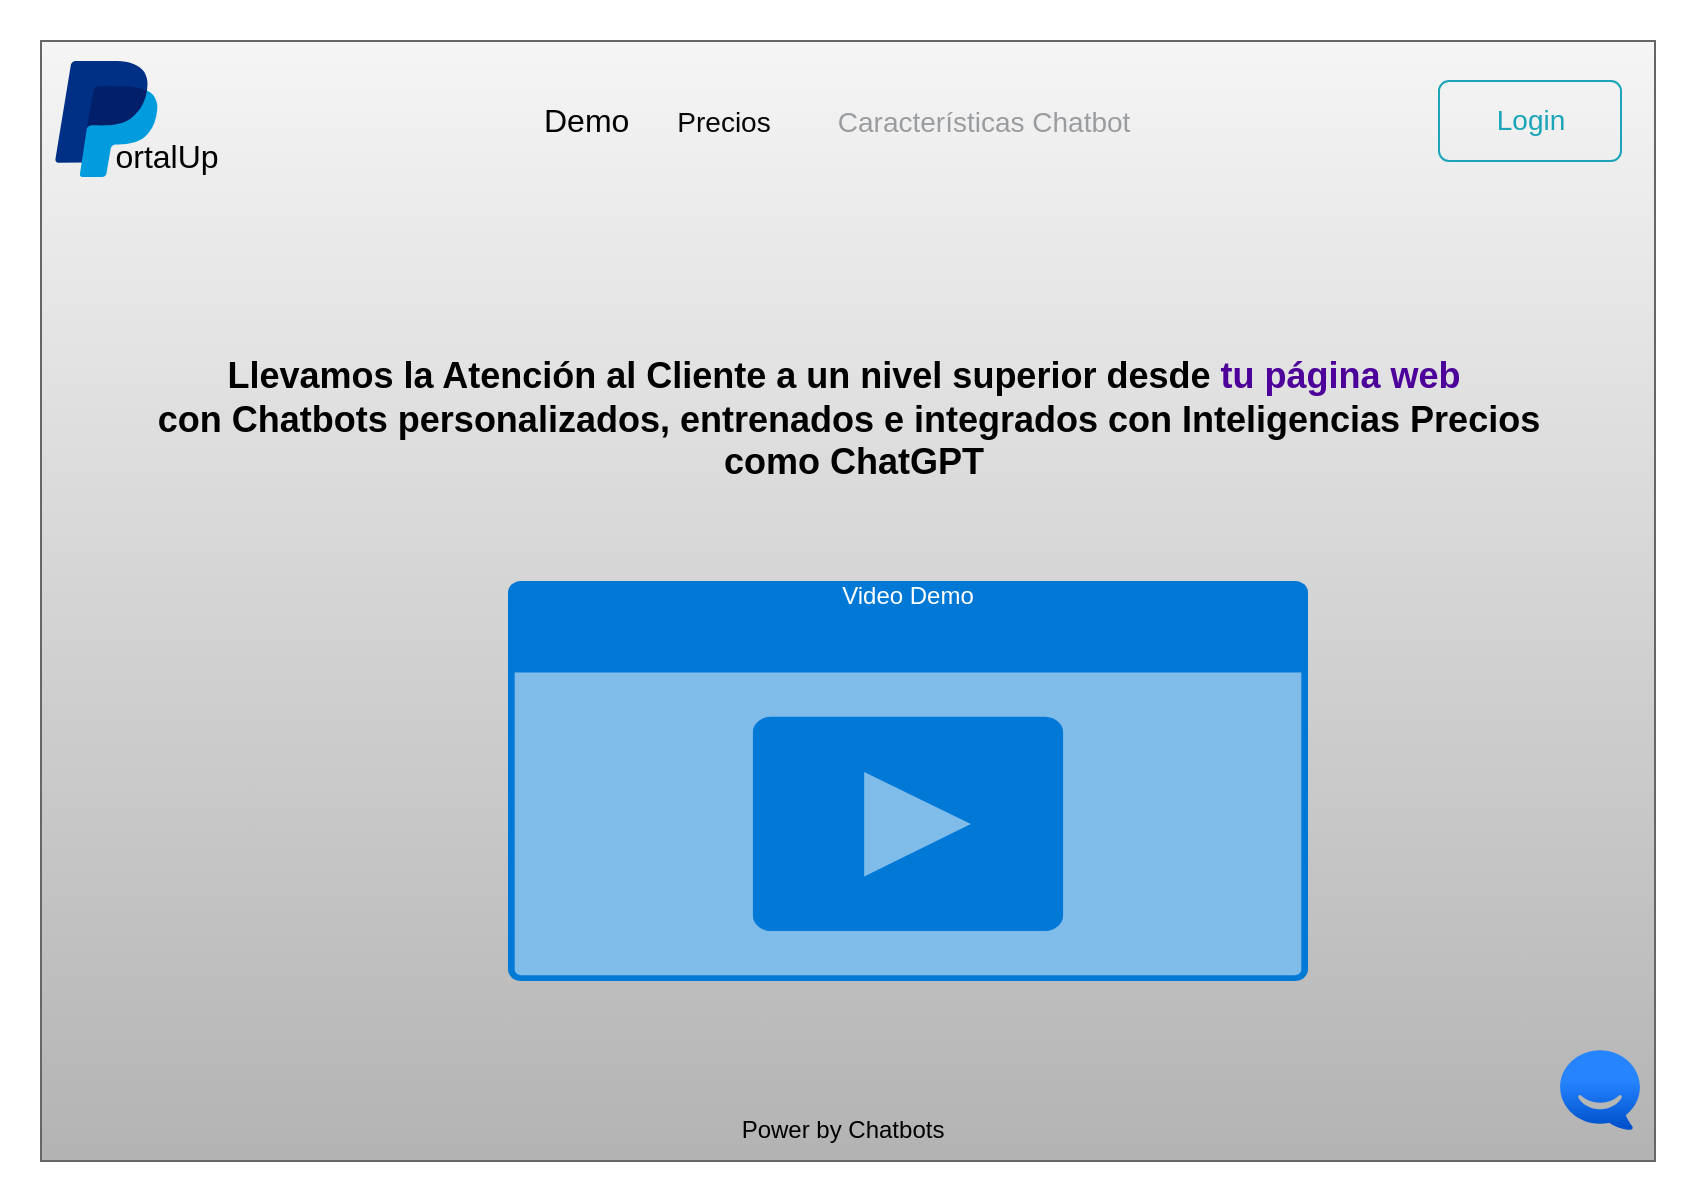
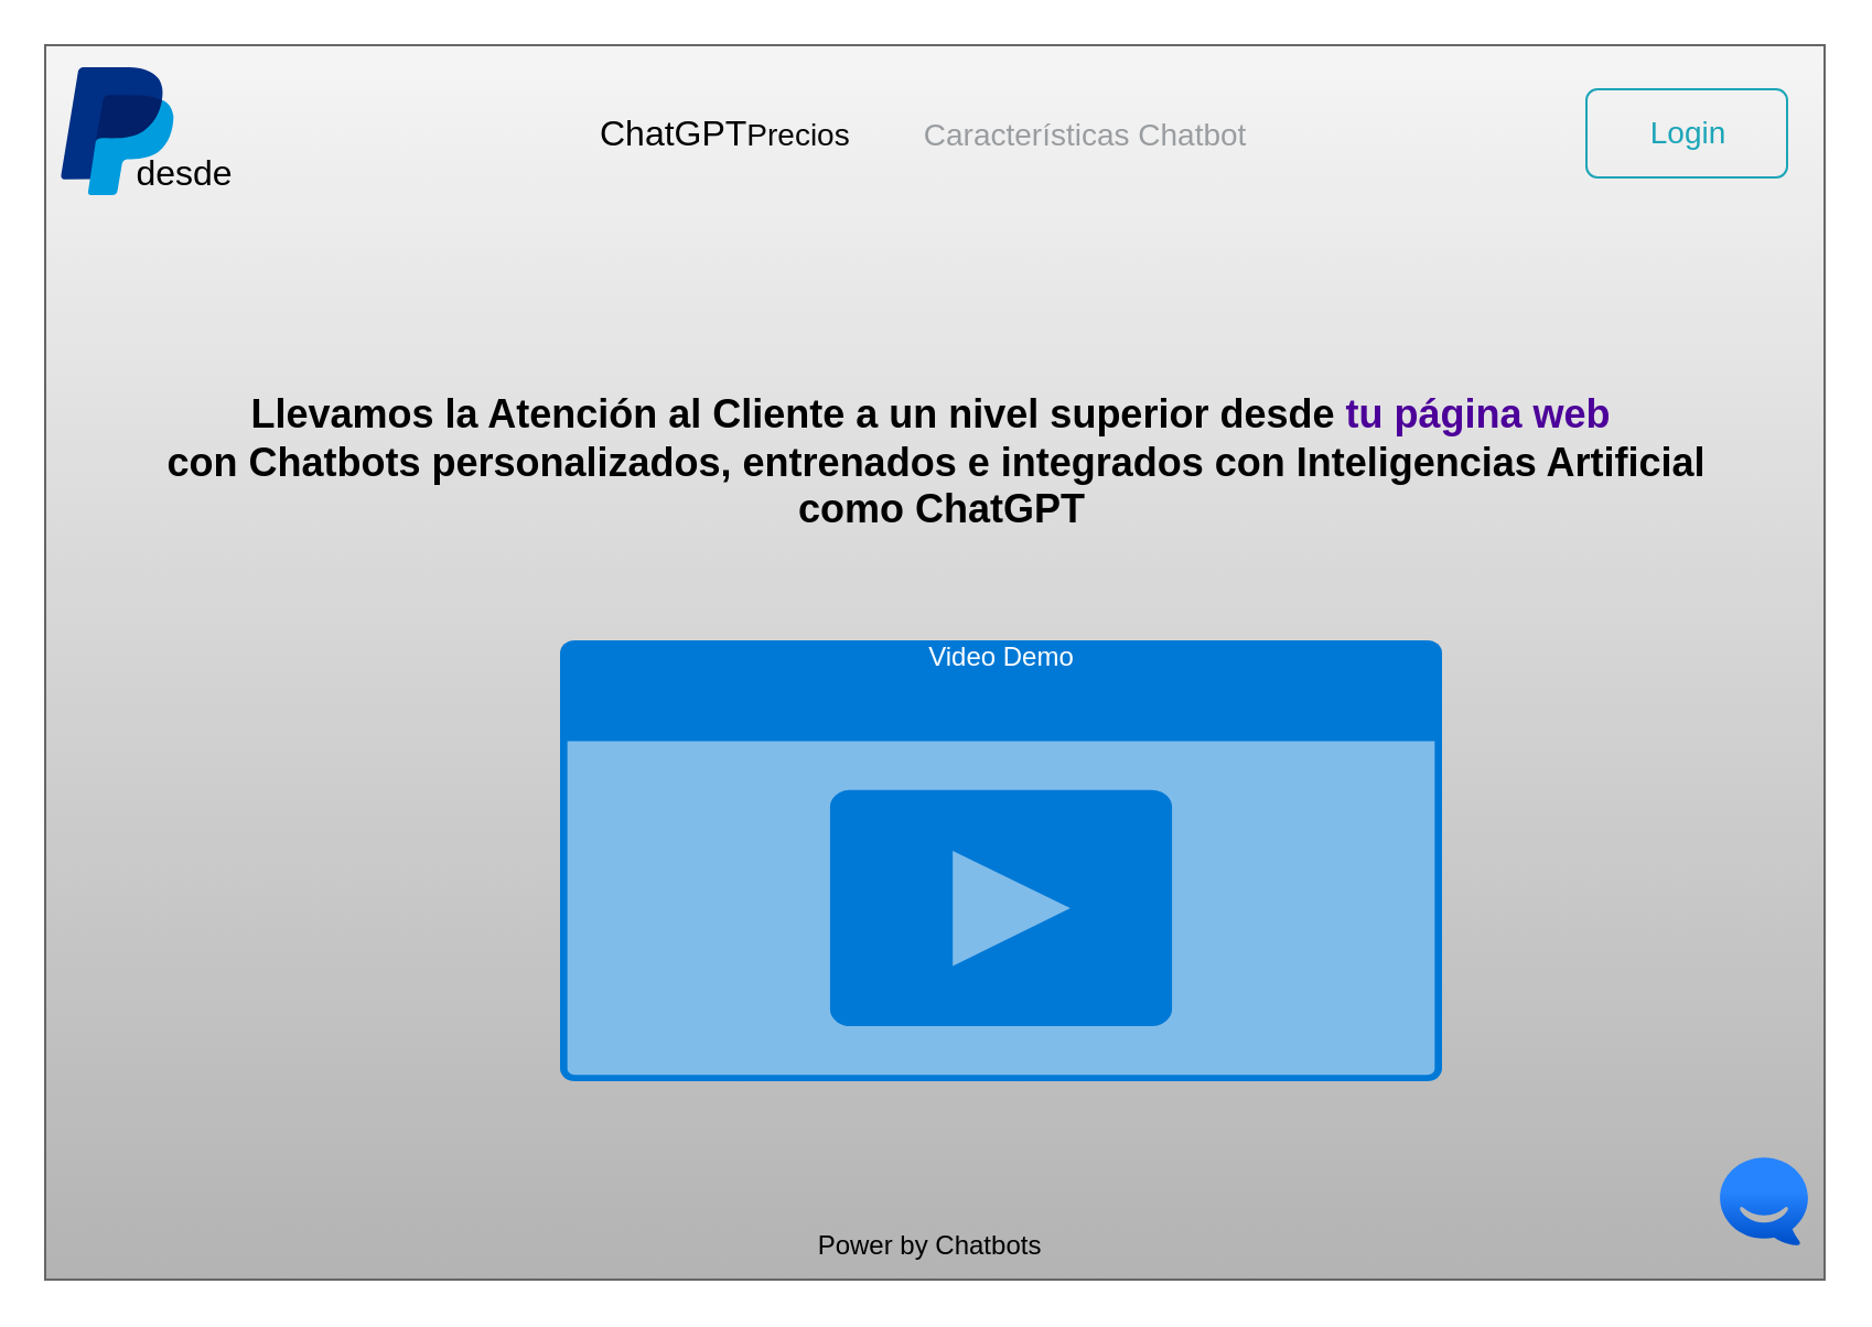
- <mxCell id="3" value="Demo" style="html=1;shadow=0;dashed=0;fontSize=16;align=left;spacing=15;fillColor=none;strokeColor=none;" parent="1" vertex="1"><mxGeometry x="257" y="30" width="563" height="60" as="geometry" /></mxCell>
+ <mxCell id="3" value="ChatGPT" style="html=1;shadow=0;dashed=0;fontSize=16;align=left;spacing=15;fillColor=none;strokeColor=none;" parent="1" vertex="1"><mxGeometry x="257" y="30" width="563" height="60" as="geometry" /></mxCell>
- <mxCell id="9" value="ortalUp" style="text;html=1;align=center;verticalAlign=middle;resizable=0;points=[];autosize=1;strokeColor=none;fillColor=none;fontSize=16;" parent="1" vertex="1"><mxGeometry x="43" y="63" width="80" height="30" as="geometry" /></mxCell>
+ <mxCell id="9" value="desde" style="text;html=1;align=center;verticalAlign=middle;resizable=0;points=[];autosize=1;strokeColor=none;fillColor=none;fontSize=16;" parent="1" vertex="1"><mxGeometry x="43" y="63" width="80" height="30" as="geometry" /></mxCell>
- <mxCell id="10" value="Llevamos la Atención al Cliente a un nivel superior desde&amp;nbsp;&lt;font style=&quot;border-color: var(--border-color);&quot; color=&quot;#4c0099&quot;&gt;tu página web&amp;nbsp;&lt;br&gt;&lt;/font&gt;con Chatbots personalizados, entrenados e integrados con Inteligencias Precios&lt;br&gt;&amp;nbsp;como ChatGPT" style="text;html=1;align=center;verticalAlign=middle;resizable=0;points=[];autosize=1;strokeColor=none;fillColor=none;fontFamily=Helvetica;fontStyle=1;horizontal=1;fontSize=18;shadow=0;rounded=0;glass=0;" parent="1" vertex="1"><mxGeometry x="63.5" y="170" width="720" height="80" as="geometry" /></mxCell>
+ <mxCell id="10" value="Llevamos la Atención al Cliente a un nivel superior desde&amp;nbsp;&lt;font style=&quot;border-color: var(--border-color);&quot; color=&quot;#4c0099&quot;&gt;tu página web&amp;nbsp;&lt;br&gt;&lt;/font&gt;con Chatbots personalizados, entrenados e integrados con Inteligencias Artificial&lt;br&gt;&amp;nbsp;como ChatGPT" style="text;html=1;align=center;verticalAlign=middle;resizable=0;points=[];autosize=1;strokeColor=none;fillColor=none;fontFamily=Helvetica;fontStyle=1;horizontal=1;fontSize=18;shadow=0;rounded=0;glass=0;" parent="1" vertex="1"><mxGeometry x="63.5" y="170" width="720" height="80" as="geometry" /></mxCell>
